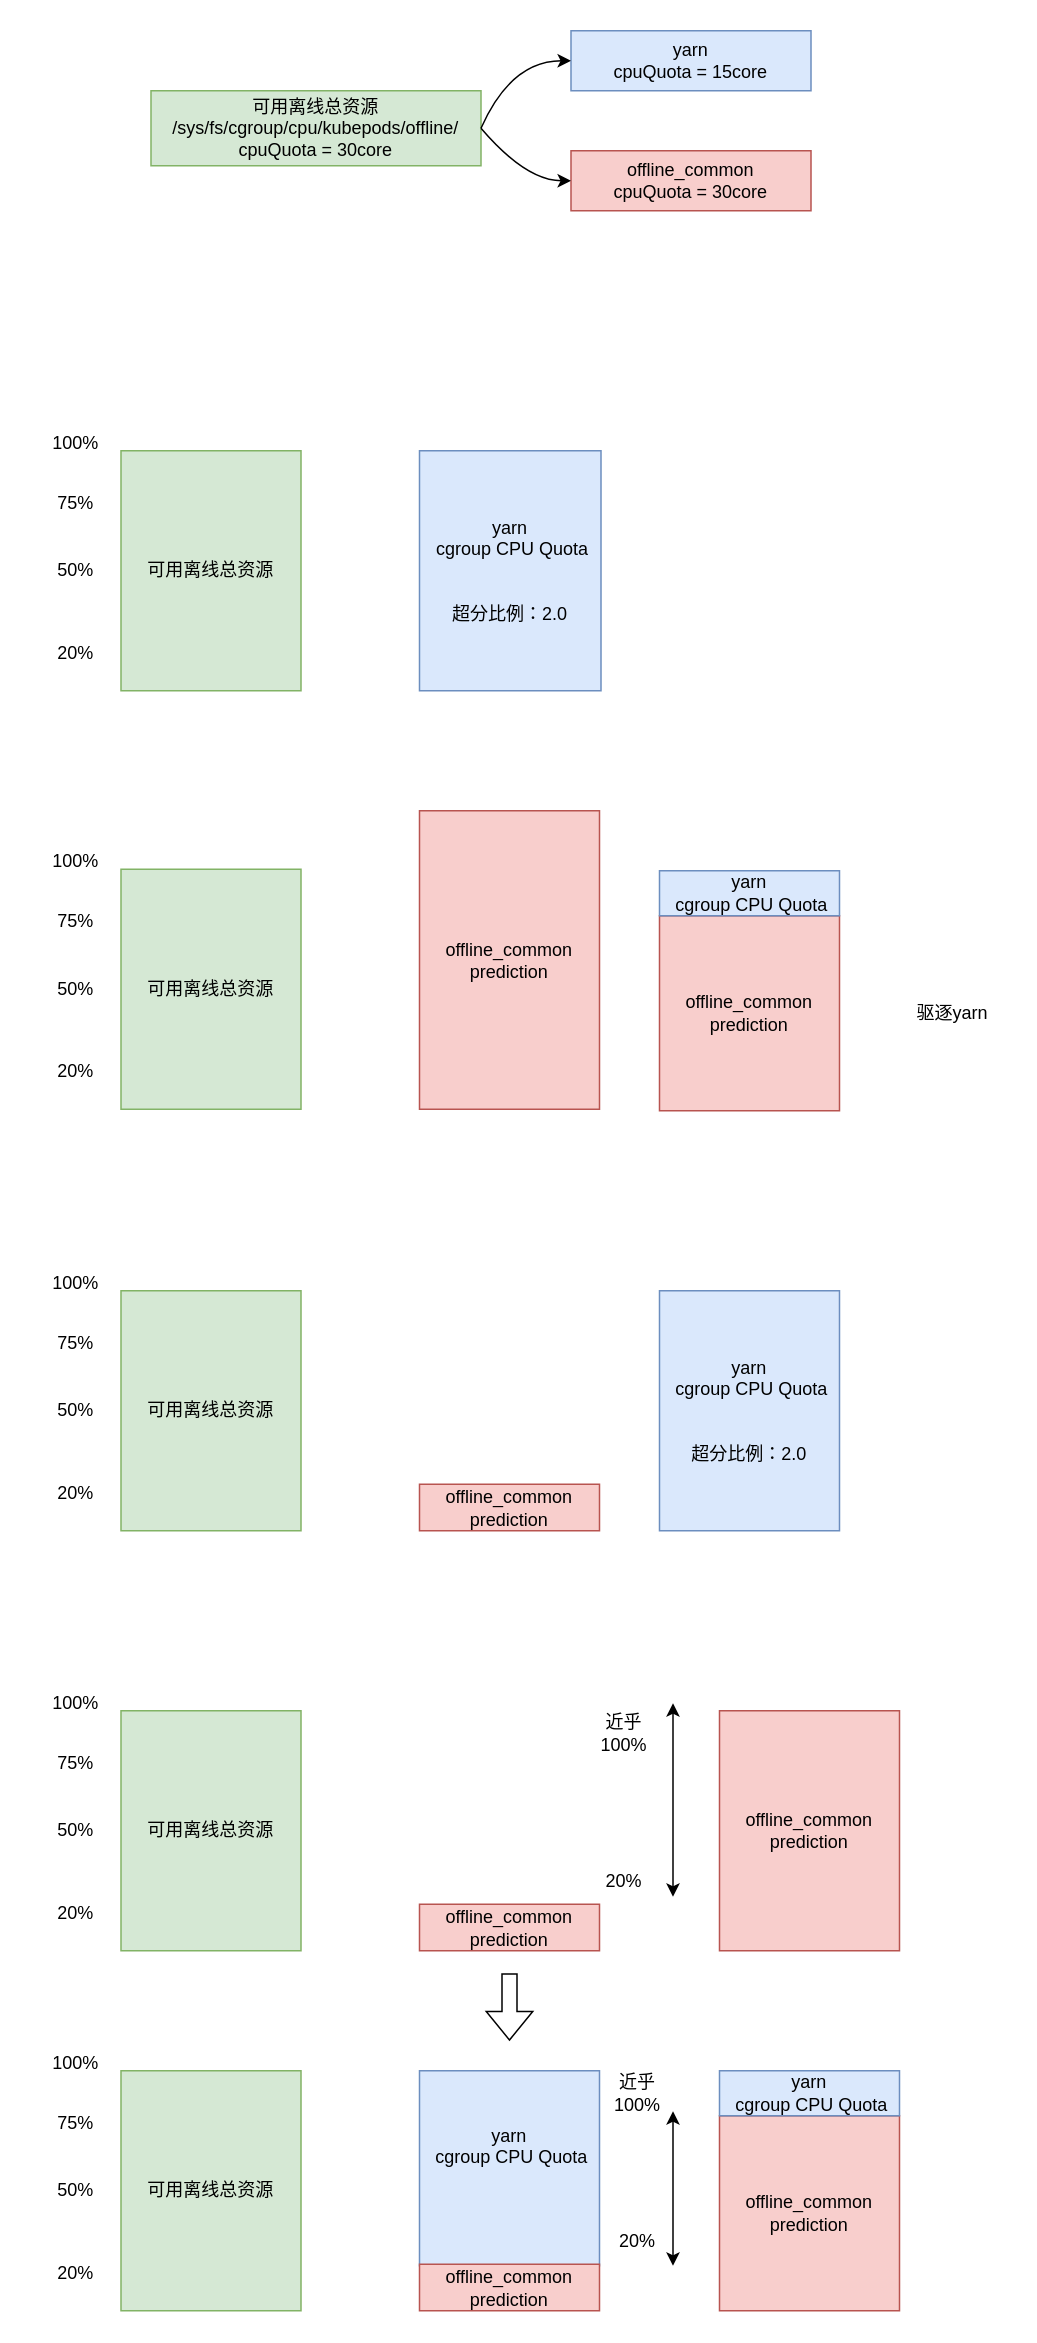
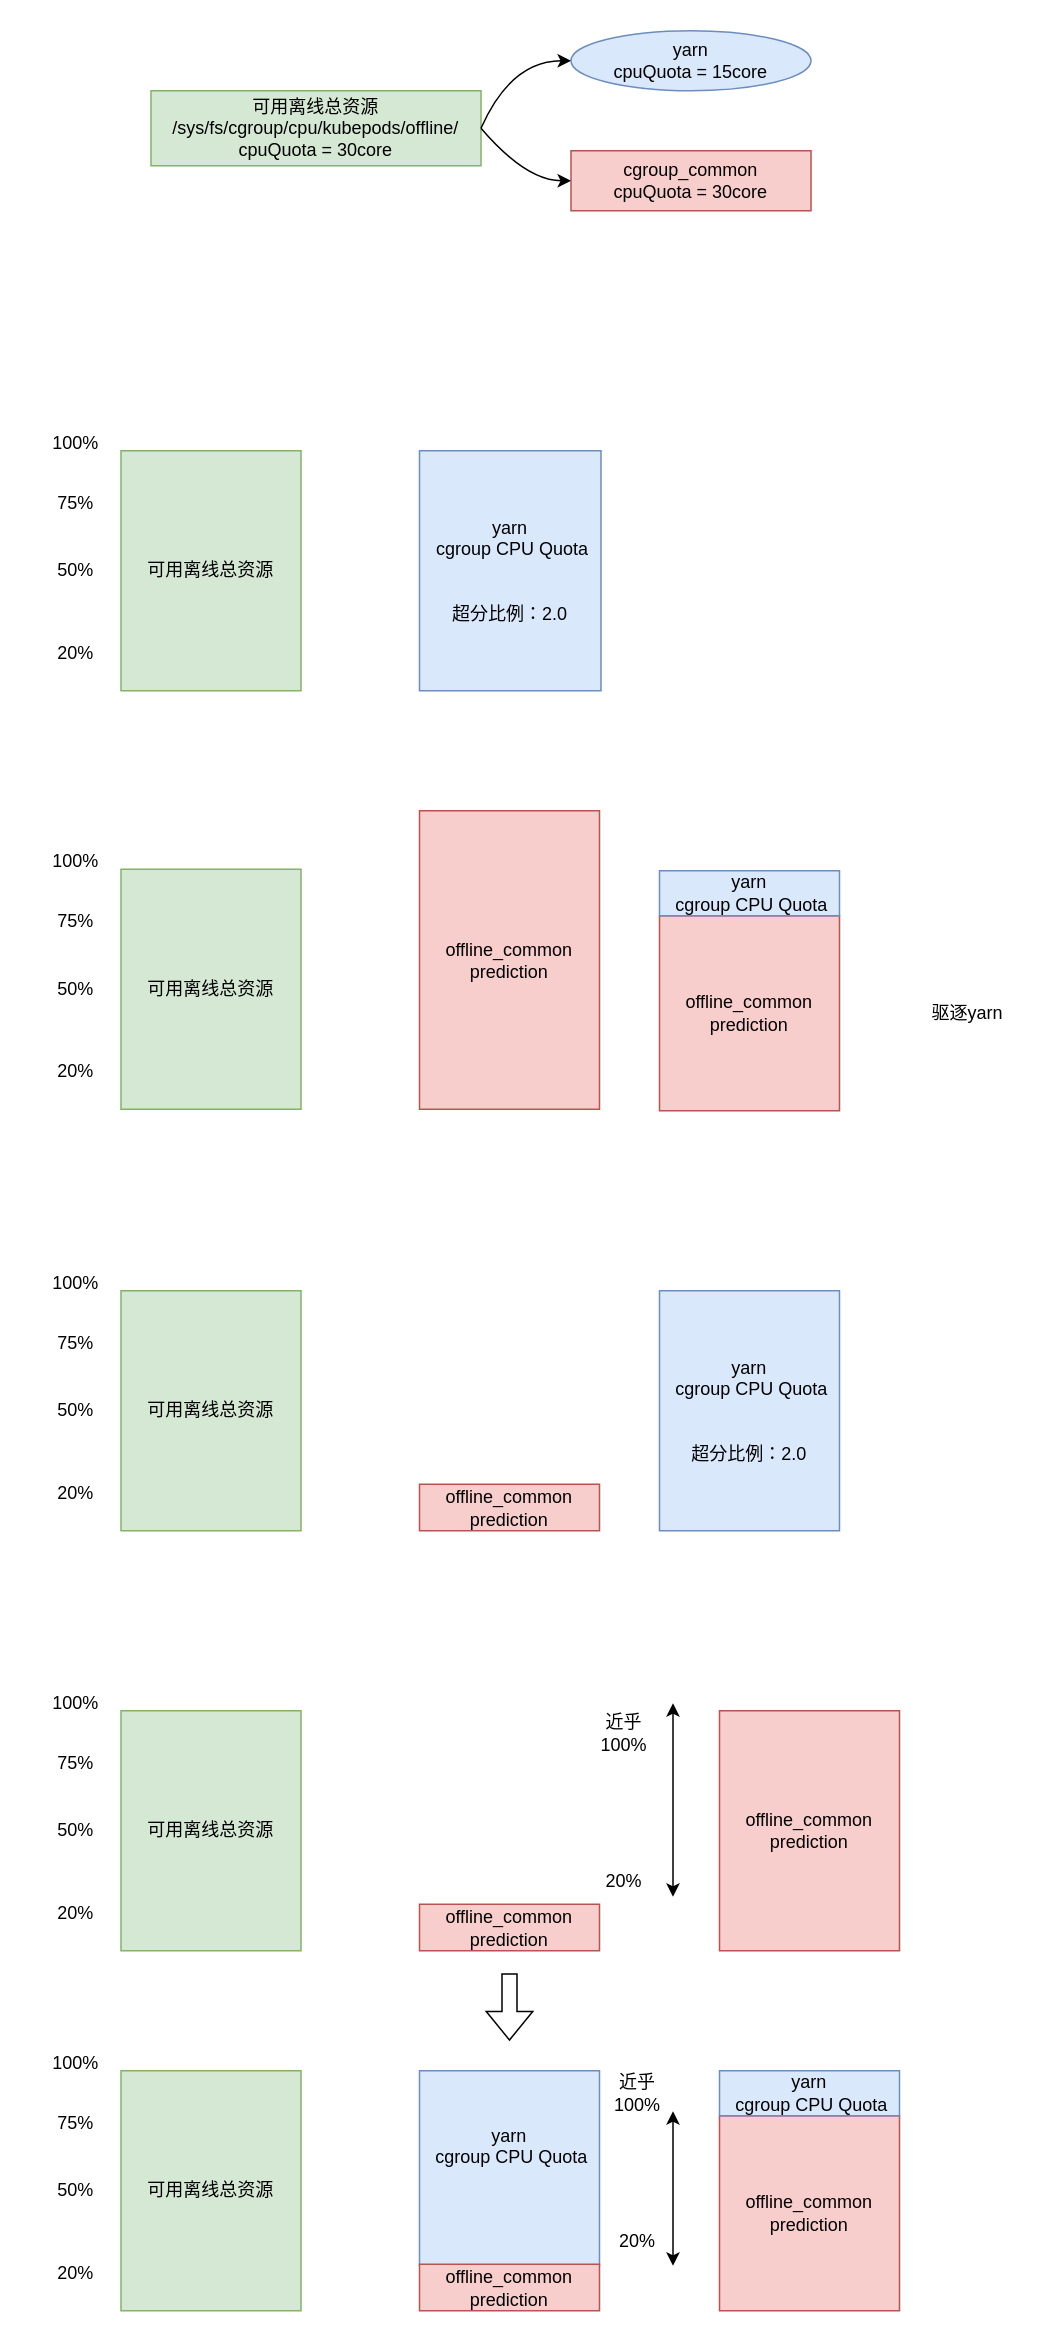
- <mxCell id="47" value="yarn&lt;br&gt;cpuQuota = 15core" style="rounded=0;whiteSpace=wrap;html=1;fillColor=#dae8fc;strokeColor=#6c8ebf;" vertex="1" parent="1"><mxGeometry x="380" y="20" width="160" height="40" as="geometry" /></mxCell>
+ <mxCell id="47" value="yarn&lt;br&gt;cpuQuota = 15core" style="ellipse;whiteSpace=wrap;html=1;fillColor=#dae8fc;strokeColor=#6c8ebf;" vertex="1" parent="1"><mxGeometry x="380" y="20" width="160" height="40" as="geometry" /></mxCell>
- <mxCell id="48" value="offline_common&lt;br&gt;cpuQuota = 30core" style="rounded=0;whiteSpace=wrap;html=1;fillColor=#f8cecc;strokeColor=#b85450;" vertex="1" parent="1"><mxGeometry x="380" y="100" width="160" height="40" as="geometry" /></mxCell>
+ <mxCell id="48" value="cgroup_common&lt;br&gt;cpuQuota = 30core" style="rounded=0;whiteSpace=wrap;html=1;fillColor=#f8cecc;strokeColor=#b85450;" vertex="1" parent="1"><mxGeometry x="380" y="100" width="160" height="40" as="geometry" /></mxCell>
- <mxCell id="15" value="驱逐yarn" style="text;html=1;align=center;verticalAlign=middle;resizable=0;points=[];autosize=1;strokeColor=none;fillColor=none;" vertex="1" parent="1"><mxGeometry x="599" y="660" width="70" height="30" as="geometry" /></mxCell>
+ <mxCell id="15" value="驱逐yarn" style="text;html=1;align=center;verticalAlign=middle;resizable=0;points=[];autosize=1;strokeColor=none;fillColor=none;" vertex="1" parent="1"><mxGeometry x="609" y="660" width="70" height="30" as="geometry" /></mxCell>
